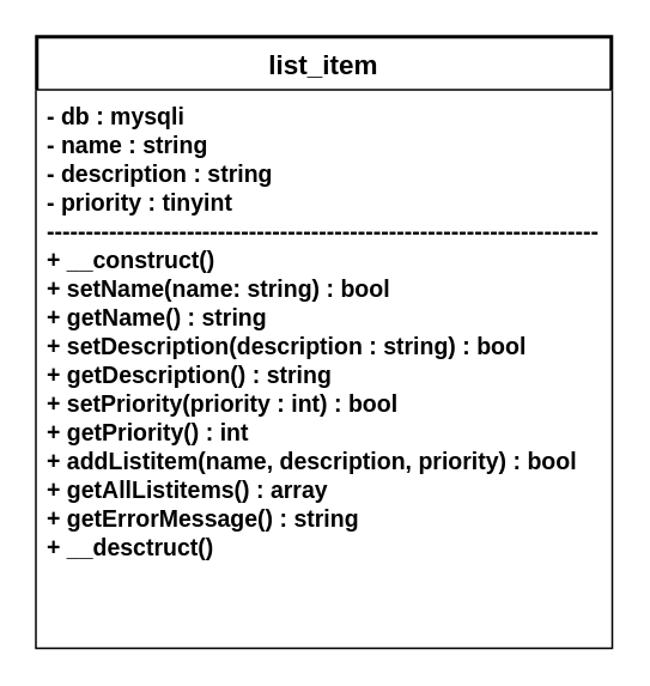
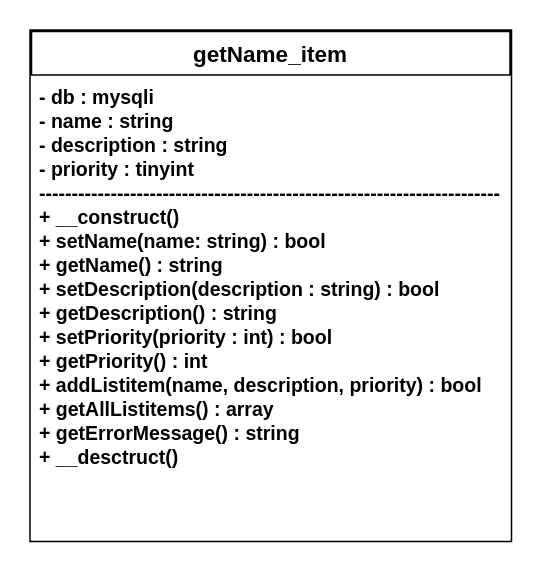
- <mxCell id="2" value="list_item" style="swimlane;childLayout=stackLayout;horizontal=1;startSize=30;horizontalStack=0;rounded=0;fontSize=15;fontStyle=1;strokeWidth=2;resizeParent=0;resizeLast=1;shadow=0;dashed=0;align=center;labelBackgroundColor=default;swimlaneFillColor=none;gradientColor=none;strokeColor=#000000;swimlaneLine=1;" parent="1" vertex="1"><mxGeometry x="20" y="20" width="320" height="340" as="geometry" /></mxCell>
+ <mxCell id="2" value="getName_item" style="swimlane;childLayout=stackLayout;horizontal=1;startSize=30;horizontalStack=0;rounded=0;fontSize=15;fontStyle=1;strokeWidth=2;resizeParent=0;resizeLast=1;shadow=0;dashed=0;align=center;labelBackgroundColor=default;swimlaneFillColor=none;gradientColor=none;strokeColor=#000000;swimlaneLine=1;" parent="1" vertex="1"><mxGeometry x="20" y="20" width="320" height="340" as="geometry" /></mxCell>
